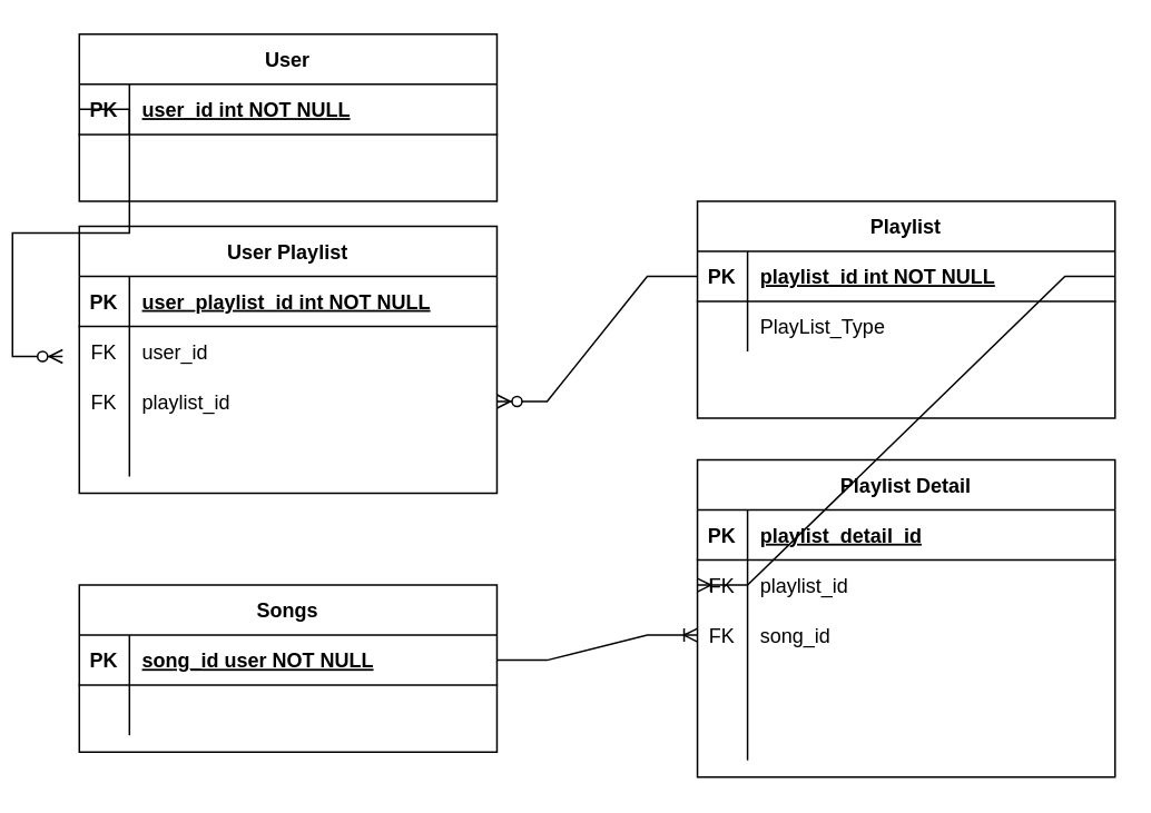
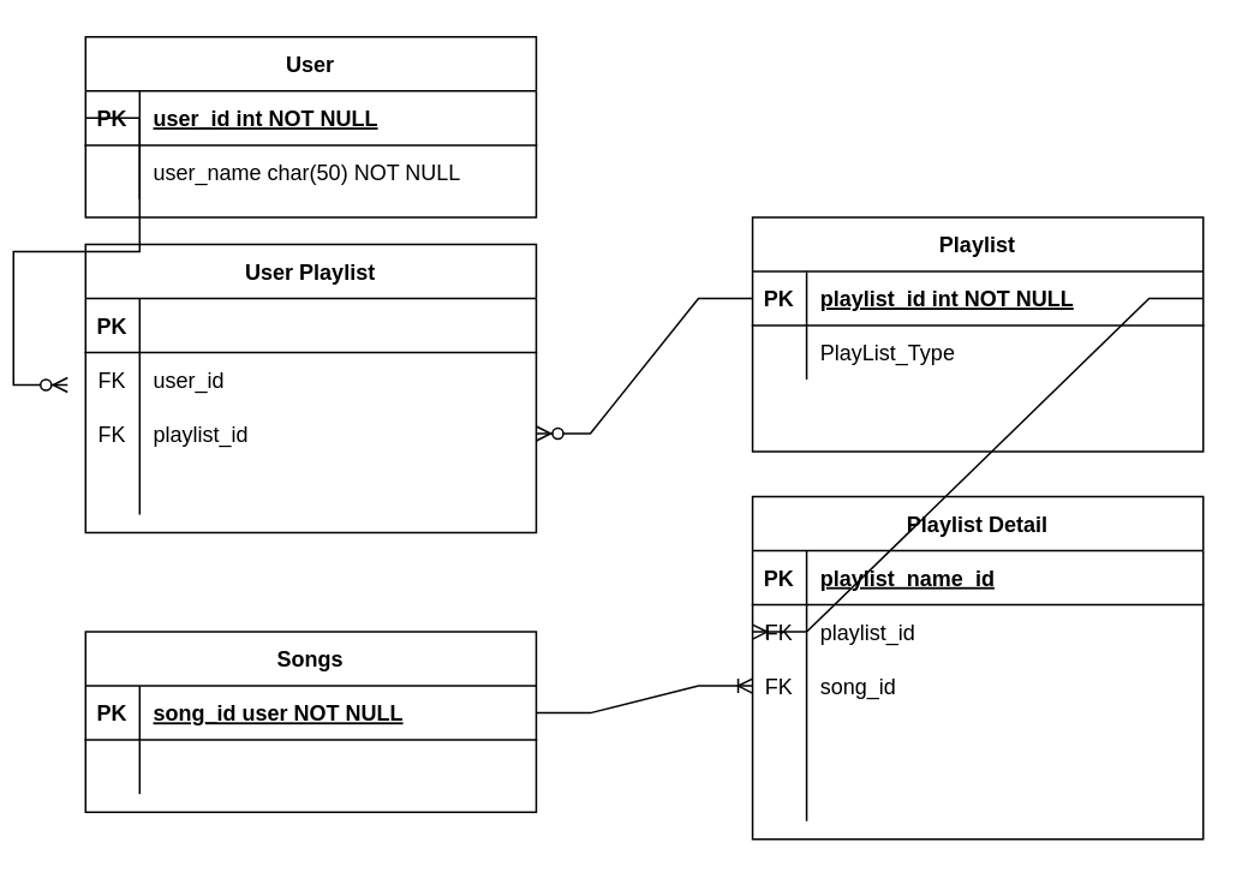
+ <mxCell id="24" value="user_name char(50) NOT NULL" style="shape=partialRectangle;overflow=hidden;connectable=0;fillColor=none;top=0;left=0;bottom=0;right=0;align=left;spacingLeft=6;" parent="22" vertex="1"><mxGeometry x="30" width="220" height="30" as="geometry"><mxRectangle width="220" height="30" as="alternateBounds" /></mxGeometry></mxCell>
- <mxCell id="44" value="user_playlist_id int NOT NULL " style="shape=partialRectangle;overflow=hidden;connectable=0;fillColor=none;top=0;left=0;bottom=0;right=0;align=left;spacingLeft=6;fontStyle=5;" vertex="1" parent="42"><mxGeometry x="30" width="220" height="30" as="geometry"><mxRectangle width="220" height="30" as="alternateBounds" /></mxGeometry></mxCell>
- <mxCell id="28" value="playlist_detail_id" style="shape=partialRectangle;overflow=hidden;connectable=0;fillColor=none;top=0;left=0;bottom=0;right=0;align=left;spacingLeft=6;fontStyle=5;" vertex="1" parent="26"><mxGeometry x="30" width="220" height="30" as="geometry"><mxRectangle width="220" height="30" as="alternateBounds" /></mxGeometry></mxCell>
+ <mxCell id="28" value="playlist_name_id" style="shape=partialRectangle;overflow=hidden;connectable=0;fillColor=none;top=0;left=0;bottom=0;right=0;align=left;spacingLeft=6;fontStyle=5;" vertex="1" parent="26"><mxGeometry x="30" width="220" height="30" as="geometry"><mxRectangle width="220" height="30" as="alternateBounds" /></mxGeometry></mxCell>
